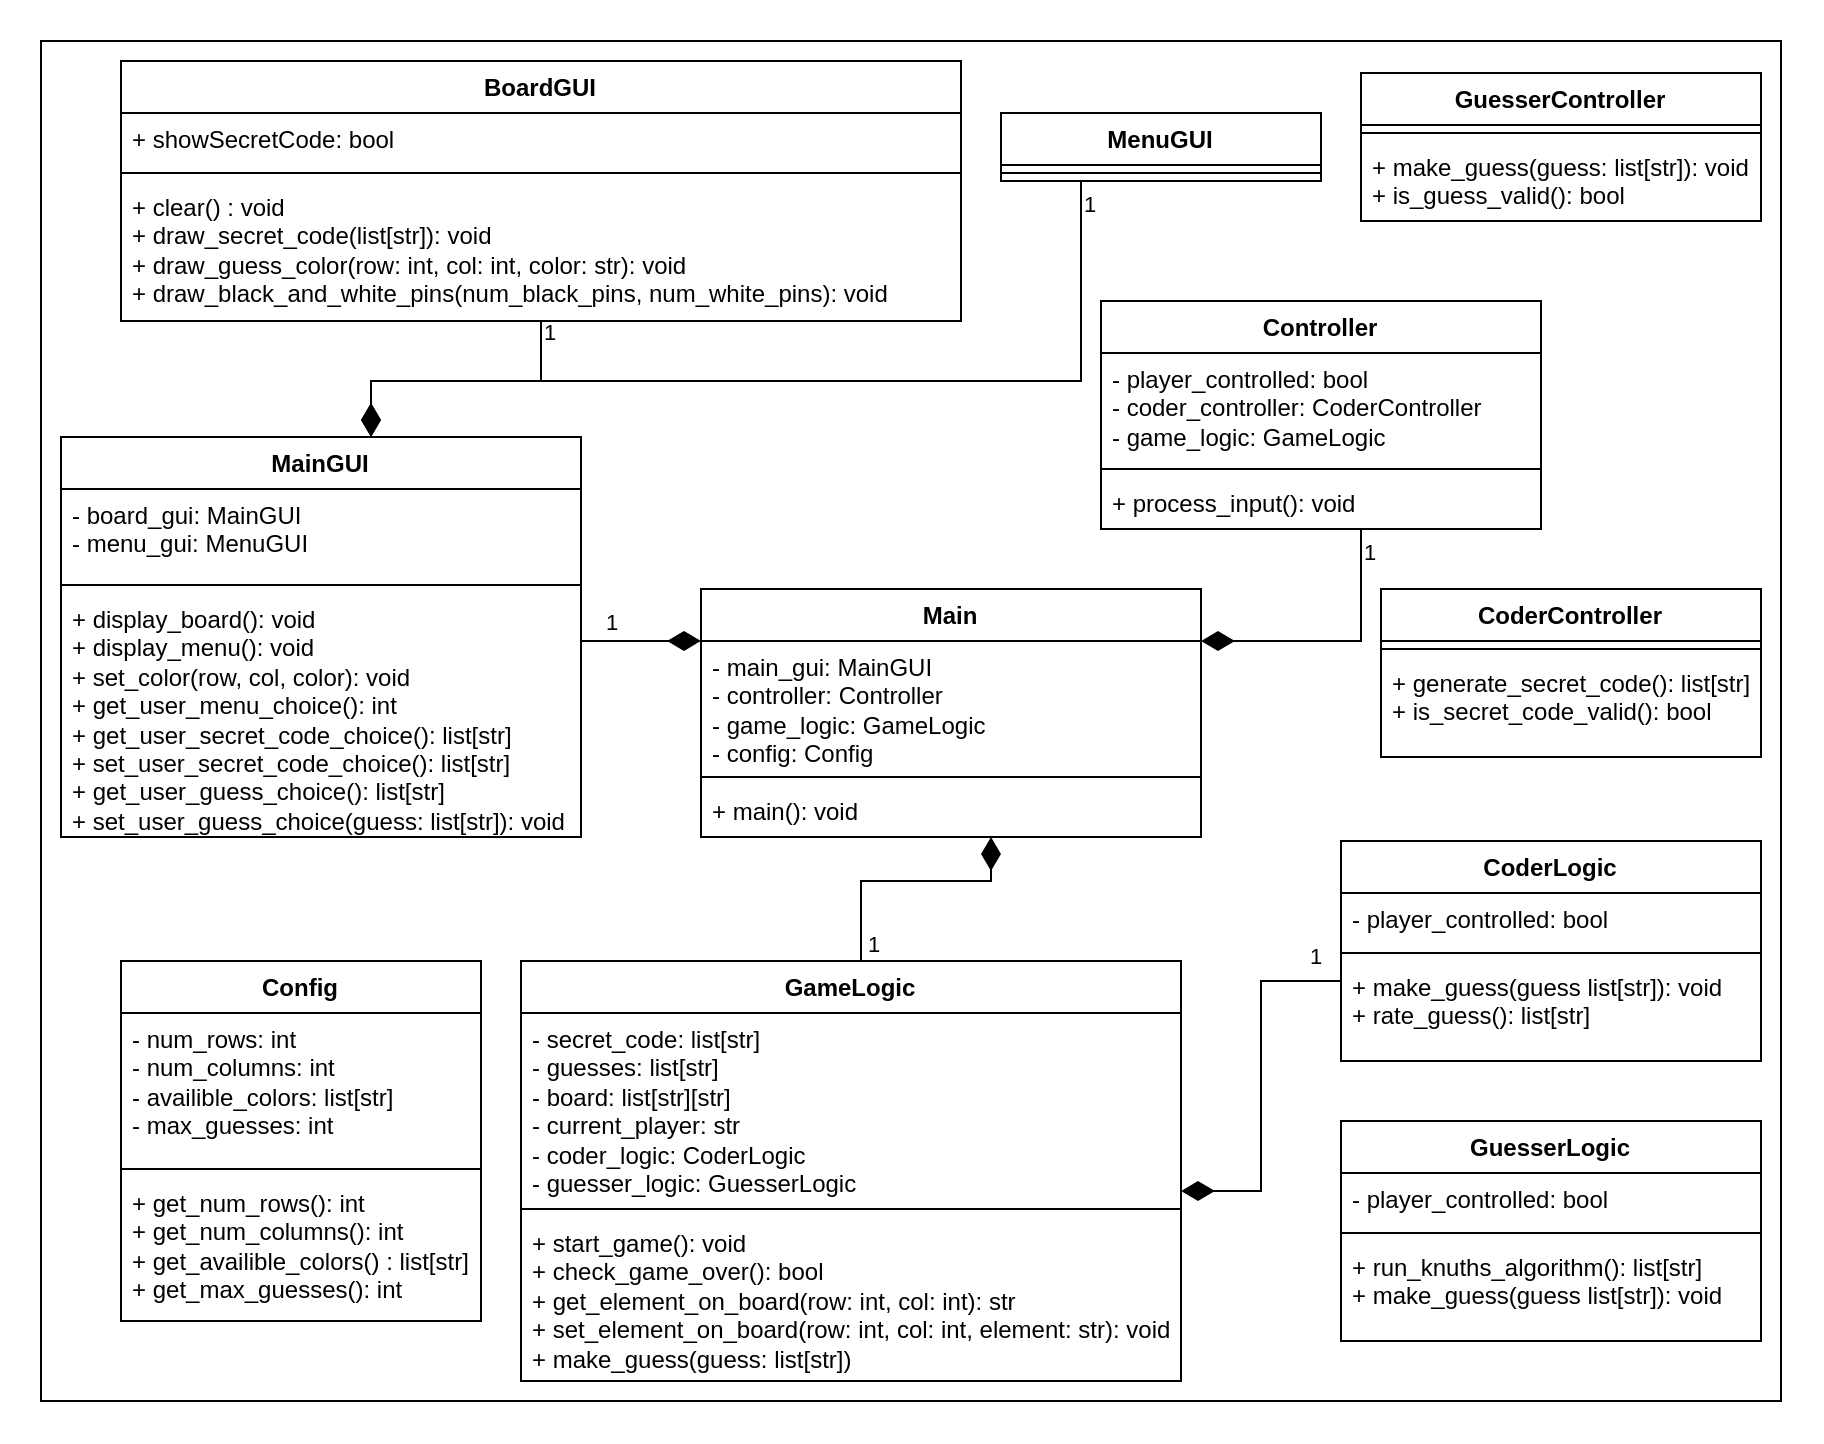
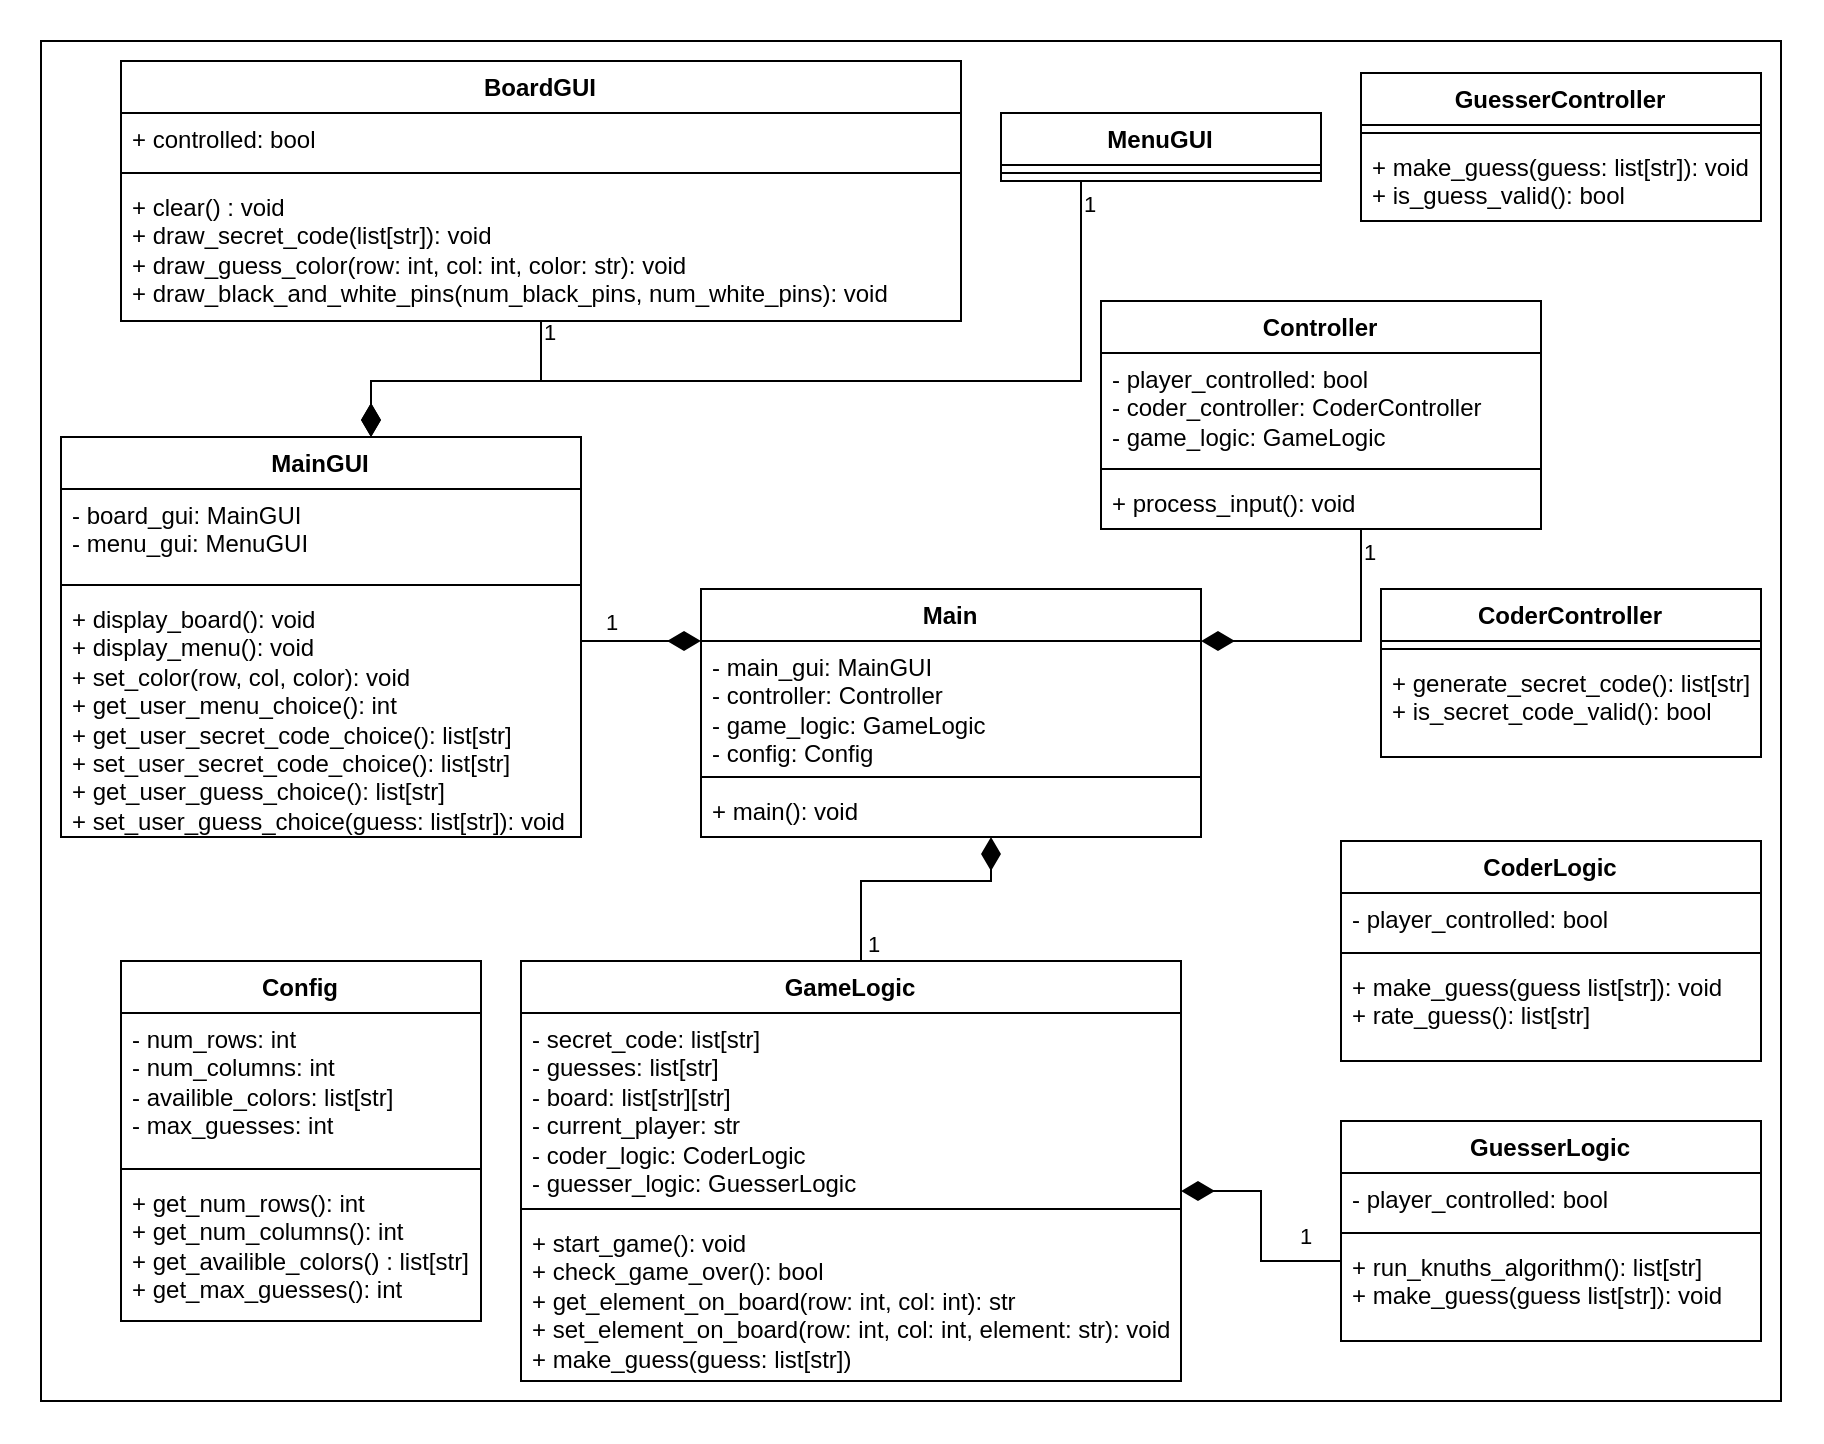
- <mxCell id="30" value="+ showSecretCode: bool" style="text;strokeColor=none;fillColor=none;align=left;verticalAlign=top;spacingLeft=4;spacingRight=4;overflow=hidden;rotatable=0;points=[[0,0.5],[1,0.5]];portConstraint=eastwest;whiteSpace=wrap;html=1;" parent="29" vertex="1"><mxGeometry y="26" width="420" height="26" as="geometry" /></mxCell>
+ <mxCell id="30" value="+ controlled: bool" style="text;strokeColor=none;fillColor=none;align=left;verticalAlign=top;spacingLeft=4;spacingRight=4;overflow=hidden;rotatable=0;points=[[0,0.5],[1,0.5]];portConstraint=eastwest;whiteSpace=wrap;html=1;" parent="29" vertex="1"><mxGeometry y="26" width="420" height="26" as="geometry" /></mxCell>
- <mxCell id="48" value="1" style="endArrow=none;html=1;endSize=12;startArrow=diamondThin;startSize=14;startFill=1;edgeStyle=orthogonalEdgeStyle;align=left;verticalAlign=bottom;rounded=0;endFill=0;" edge="1" parent="1" source="7" target="40"><mxGeometry x="0.816" y="3" relative="1" as="geometry"><mxPoint x="490" y="450" as="sourcePoint" /><mxPoint x="650" y="450" as="targetPoint" /><Array as="points"><mxPoint x="630" y="595" /><mxPoint x="630" y="490" /></Array><mxPoint as="offset" /></mxGeometry></mxCell>
+ <mxCell id="49" value="1" style="endArrow=none;html=1;endSize=12;startArrow=diamondThin;startSize=14;startFill=1;edgeStyle=orthogonalEdgeStyle;align=left;verticalAlign=bottom;rounded=0;endFill=0;" edge="1" parent="1" source="7" target="44"><mxGeometry x="0.626" y="3" relative="1" as="geometry"><mxPoint x="490" y="450" as="sourcePoint" /><mxPoint x="650" y="450" as="targetPoint" /><Array as="points"><mxPoint x="630" y="595" /><mxPoint x="630" y="630" /></Array><mxPoint as="offset" /></mxGeometry></mxCell>
